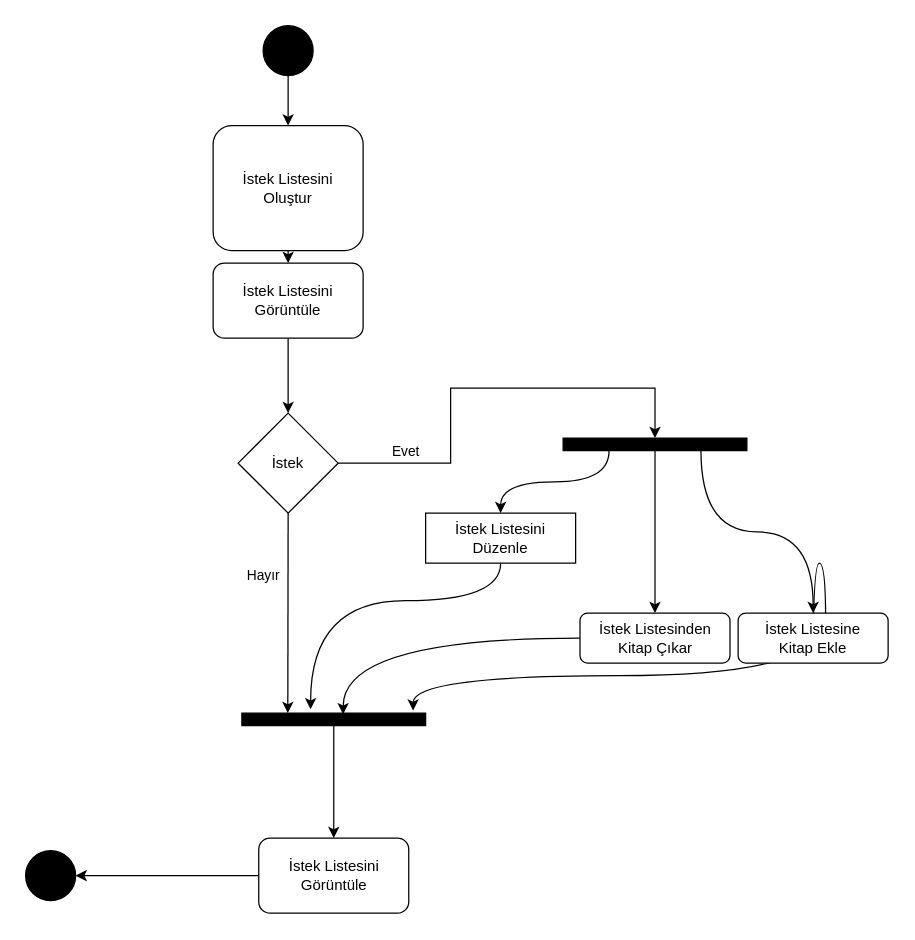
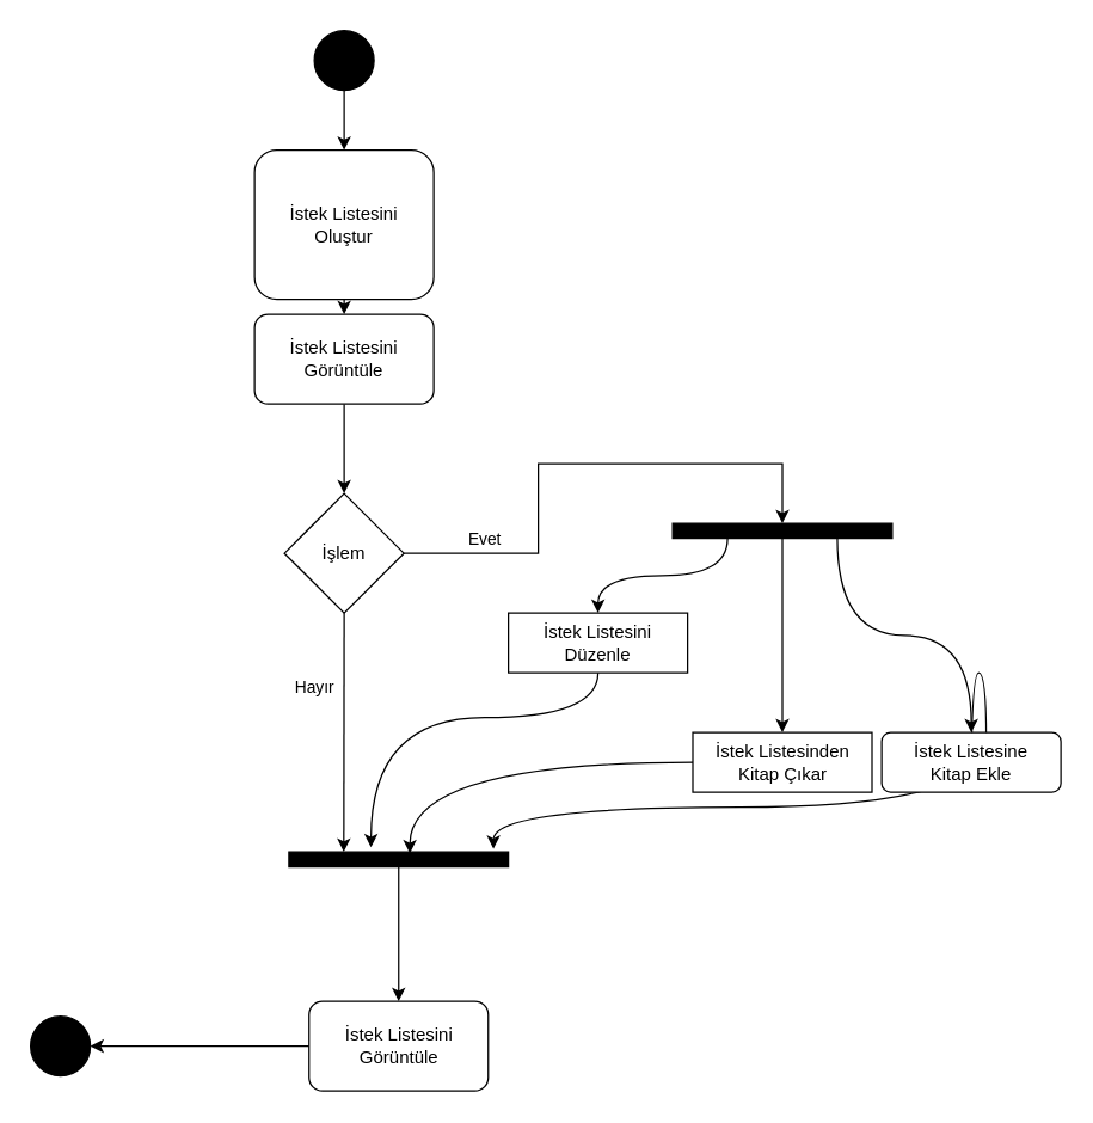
- <mxCell id="12" value="İstek" style="rhombus;whiteSpace=wrap;html=1;" vertex="1" parent="1"><mxGeometry x="190" y="330" width="80" height="80" as="geometry" /></mxCell>
+ <mxCell id="12" value="İşlem" style="rhombus;whiteSpace=wrap;html=1;" vertex="1" parent="1"><mxGeometry x="190" y="330" width="80" height="80" as="geometry" /></mxCell>
- <mxCell id="20" value="İstek Listesinden&lt;br&gt;Kitap Çıkar" style="rounded=1;whiteSpace=wrap;html=1;" vertex="1" parent="1"><mxGeometry x="463.5" y="490" width="120" height="40" as="geometry" /></mxCell>
+ <mxCell id="20" value="İstek Listesinden&lt;br&gt;Kitap Çıkar" style="whiteSpace=wrap;html=1;rounded=0;" vertex="1" parent="1"><mxGeometry x="463.5" y="490" width="120" height="40" as="geometry" /></mxCell>
